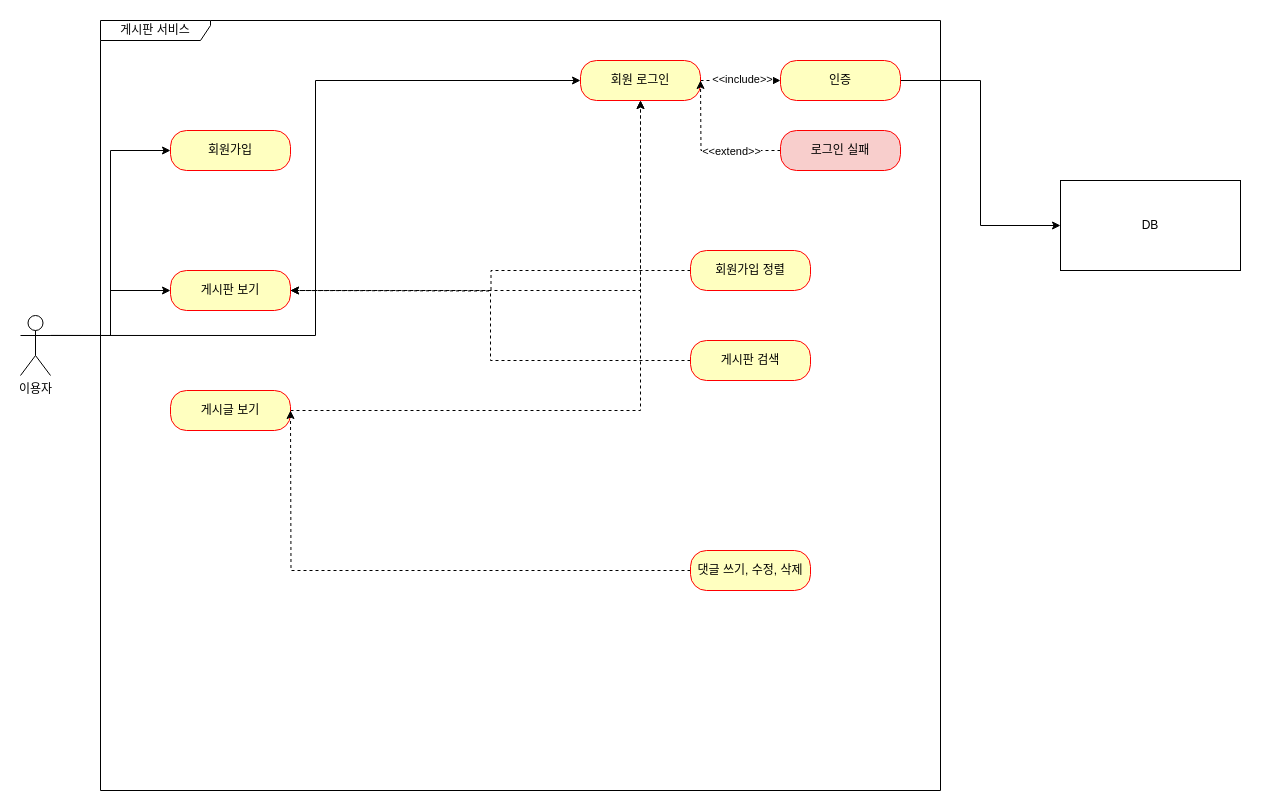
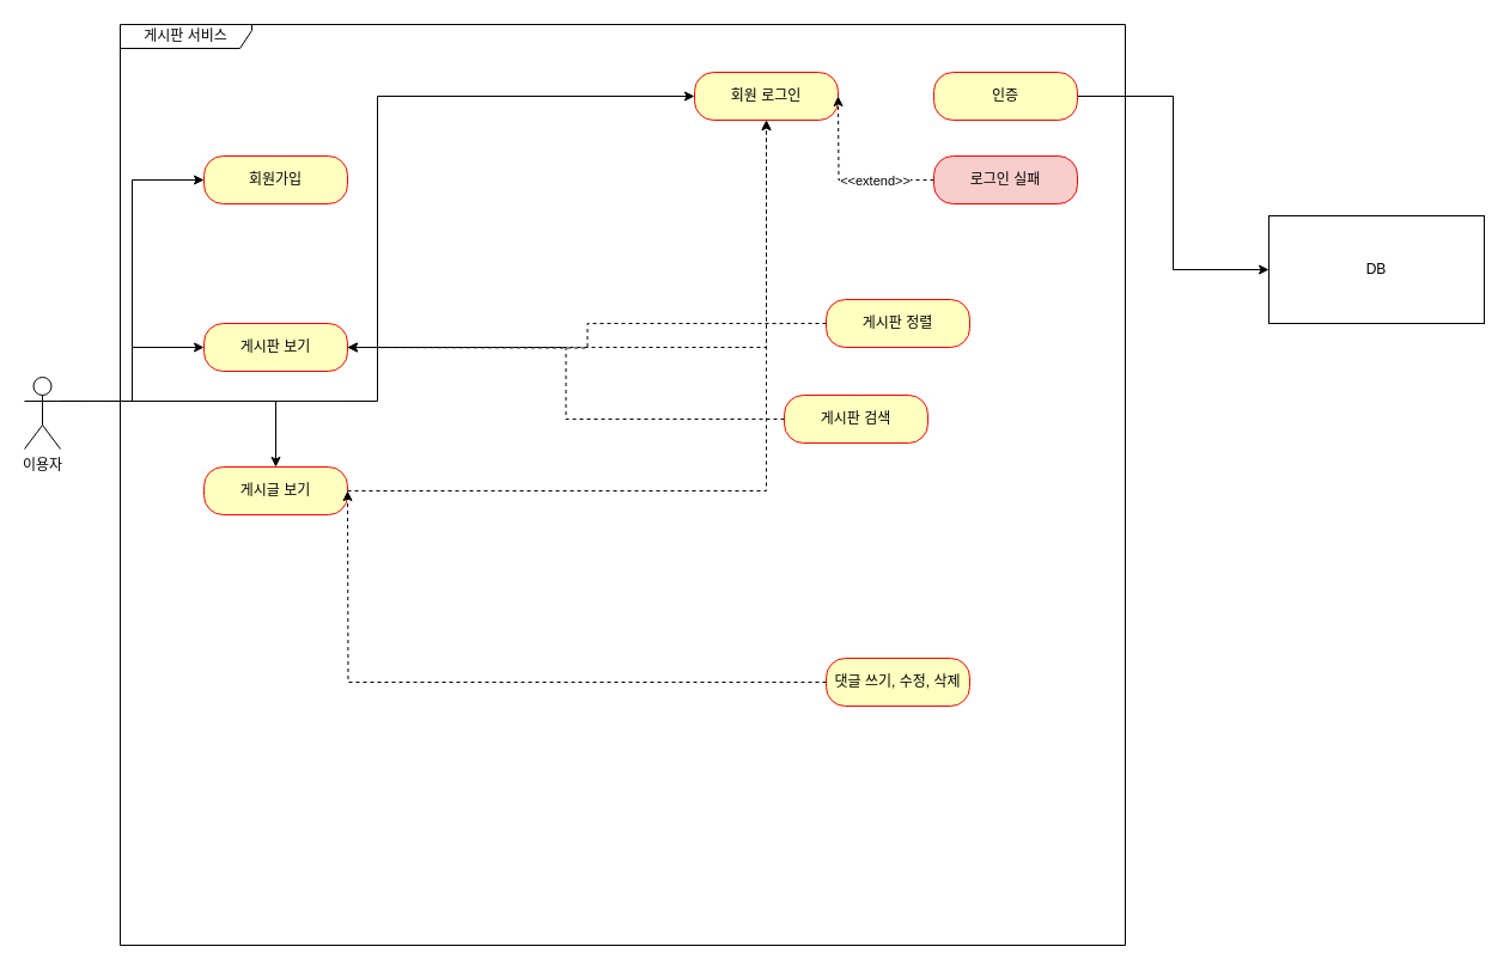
- <mxCell id="13" style="edgeStyle=orthogonalEdgeStyle;rounded=0;orthogonalLoop=1;jettySize=auto;html=1;exitX=1;exitY=0.5;exitDx=0;exitDy=0;entryX=0;entryY=0.5;entryDx=0;entryDy=0;dashed=1;" edge="1" parent="1" source="15" target="17"><mxGeometry relative="1" as="geometry" /></mxCell>
- <mxCell id="14" value="&amp;lt;&amp;lt;include&amp;gt;&amp;gt;" style="edgeLabel;html=1;align=center;verticalAlign=middle;resizable=0;points=[];" vertex="1" connectable="0" parent="13"><mxGeometry x="0.034" y="2" relative="1" as="geometry"><mxPoint as="offset" /></mxGeometry></mxCell>
- <mxCell id="22" value="회원가입 정렬" style="rounded=1;whiteSpace=wrap;html=1;arcSize=40;fontColor=#000000;fillColor=#ffffc0;strokeColor=#ff0000;" vertex="1" parent="1"><mxGeometry x="690" y="250" width="120" height="40" as="geometry" /></mxCell>
+ <mxCell id="22" value="게시판 정렬" style="rounded=1;whiteSpace=wrap;html=1;arcSize=40;fontColor=#000000;fillColor=#ffffc0;strokeColor=#ff0000;" vertex="1" parent="1"><mxGeometry x="690" y="250" width="120" height="40" as="geometry" /></mxCell>
+ <mxCell id="4" style="edgeStyle=orthogonalEdgeStyle;rounded=0;orthogonalLoop=1;jettySize=auto;html=1;exitX=1;exitY=0.333;exitDx=0;exitDy=0;exitPerimeter=0;" edge="1" parent="1" source="6" target="12"><mxGeometry relative="1" as="geometry" /></mxCell>
- <mxCell id="24" value="게시판 검색" style="rounded=1;whiteSpace=wrap;html=1;arcSize=40;fontColor=#000000;fillColor=#ffffc0;strokeColor=#ff0000;" vertex="1" parent="1"><mxGeometry x="690" y="340" width="120" height="40" as="geometry" /></mxCell>
+ <mxCell id="24" value="게시판 검색" style="rounded=1;whiteSpace=wrap;html=1;arcSize=40;fontColor=#000000;fillColor=#ffffc0;strokeColor=#ff0000;" vertex="1" parent="1"><mxGeometry x="655" y="330" width="120" height="40" as="geometry" /></mxCell>
